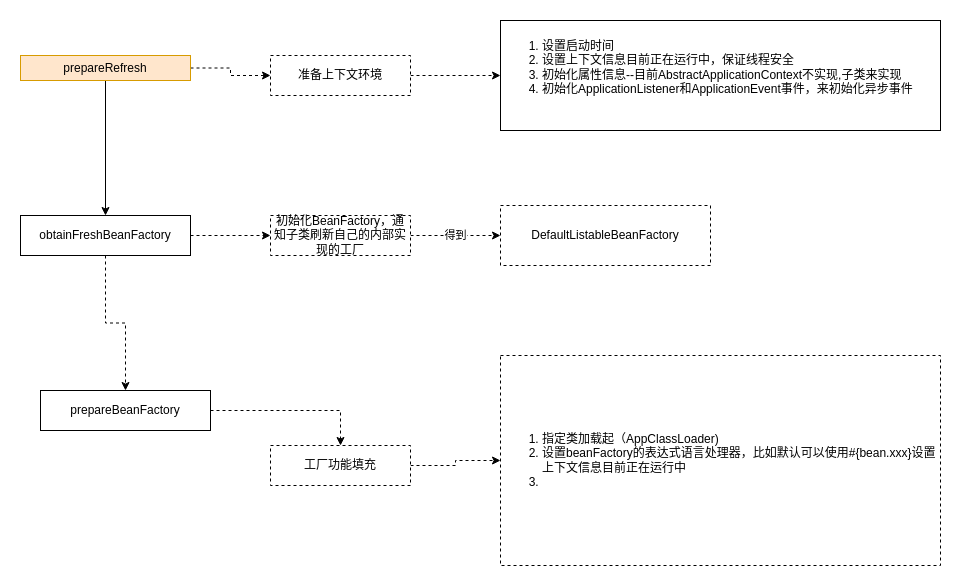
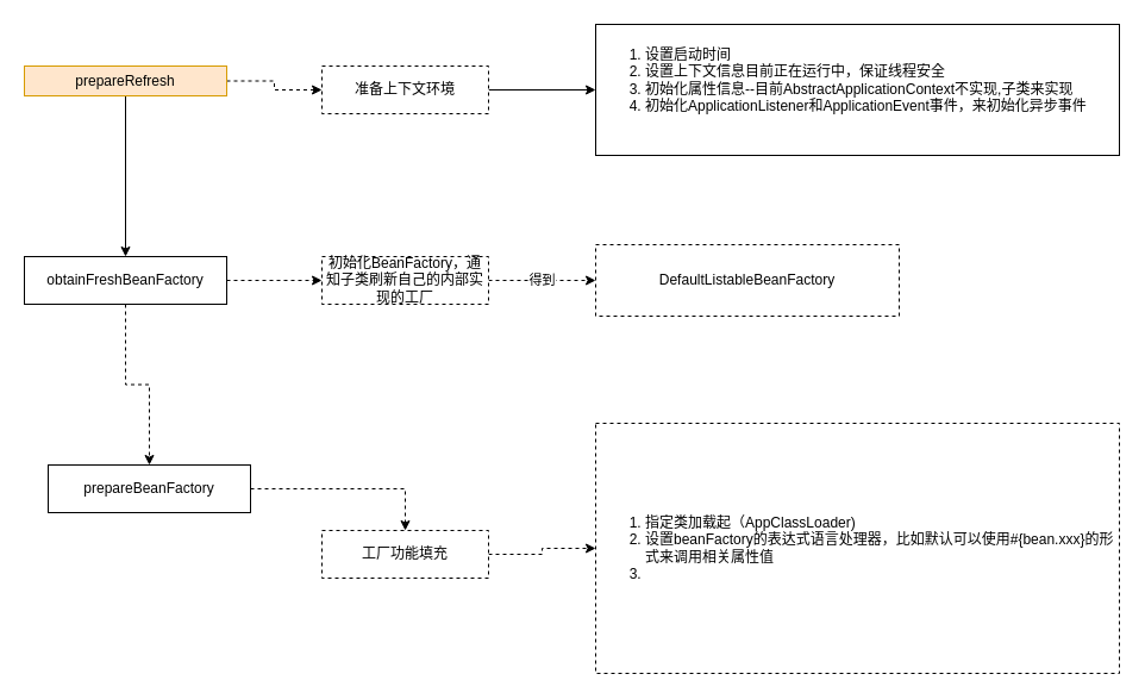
- <mxCell id="5" value="" style="edgeStyle=orthogonalEdgeStyle;rounded=0;orthogonalLoop=1;jettySize=auto;html=1;dashed=1;" parent="1" source="6" target="16" edge="1"><mxGeometry relative="1" as="geometry" /></mxCell>
+ <mxCell id="5" value="" style="edgeStyle=orthogonalEdgeStyle;rounded=0;orthogonalLoop=1;jettySize=auto;html=1;dashed=0;" parent="1" source="6" target="16" edge="1"><mxGeometry relative="1" as="geometry" /></mxCell>
- <mxCell id="17" value="DefaultListableBeanFactory" style="whiteSpace=wrap;html=1;rounded=0;dashed=1;" parent="1" vertex="1"><mxGeometry x="500" y="205" width="210" height="60" as="geometry" /></mxCell>
+ <mxCell id="17" value="DefaultListableBeanFactory" style="whiteSpace=wrap;html=1;rounded=0;dashed=1;" parent="1" vertex="1"><mxGeometry x="500" y="205" width="255" height="60" as="geometry" /></mxCell>
- <mxCell id="18" value="&lt;ol&gt;&lt;li&gt;指定类加载起（AppClassLoader)&lt;/li&gt;&lt;li&gt;设置beanFactory的表达式语言处理器，比如默认可以使用#{bean.xxx}设置上下文信息目前正在运行中&lt;/li&gt;&lt;li&gt;&lt;br&gt;&lt;/li&gt;&lt;/ol&gt;" style="whiteSpace=wrap;html=1;rounded=0;dashed=1;align=left;" parent="1" vertex="1"><mxGeometry x="500" y="355" width="440" height="210" as="geometry" /></mxCell>
+ <mxCell id="18" value="&lt;ol&gt;&lt;li&gt;指定类加载起（AppClassLoader)&lt;/li&gt;&lt;li&gt;设置beanFactory的表达式语言处理器，比如默认可以使用#{bean.xxx}的形式来调用相关属性值&lt;/li&gt;&lt;li&gt;&lt;br&gt;&lt;/li&gt;&lt;/ol&gt;" style="whiteSpace=wrap;html=1;rounded=0;dashed=1;align=left;" parent="1" vertex="1"><mxGeometry x="500" y="355" width="440" height="210" as="geometry" /></mxCell>
